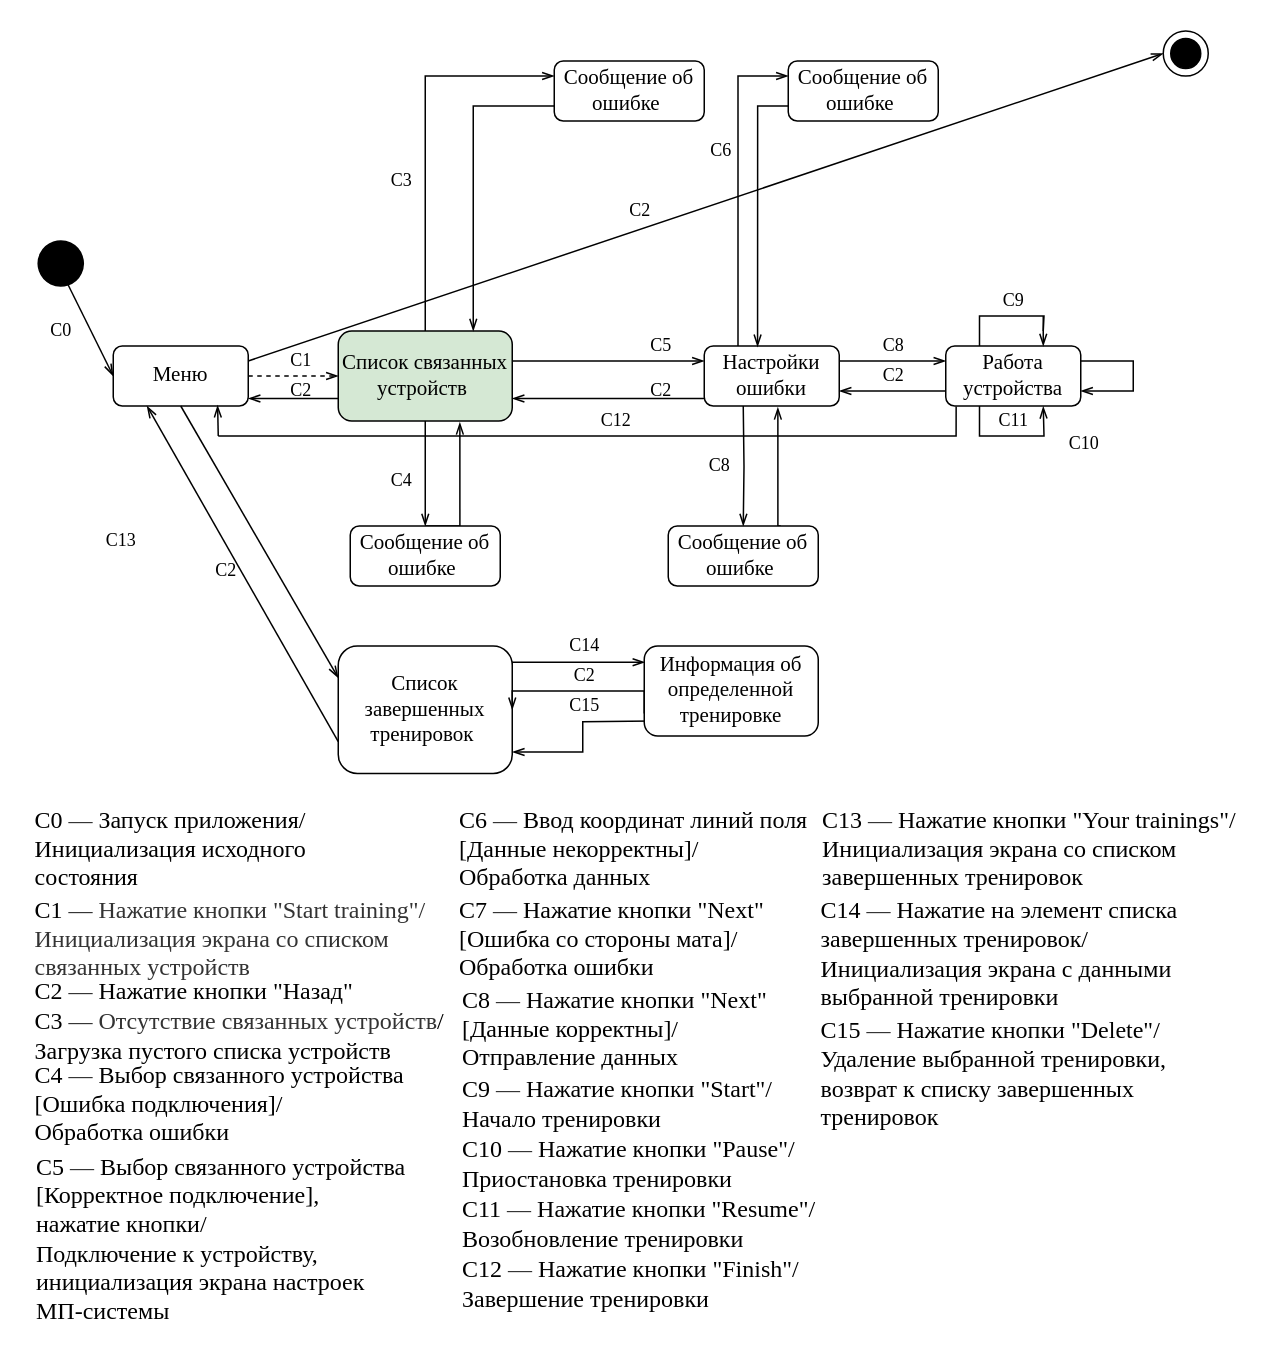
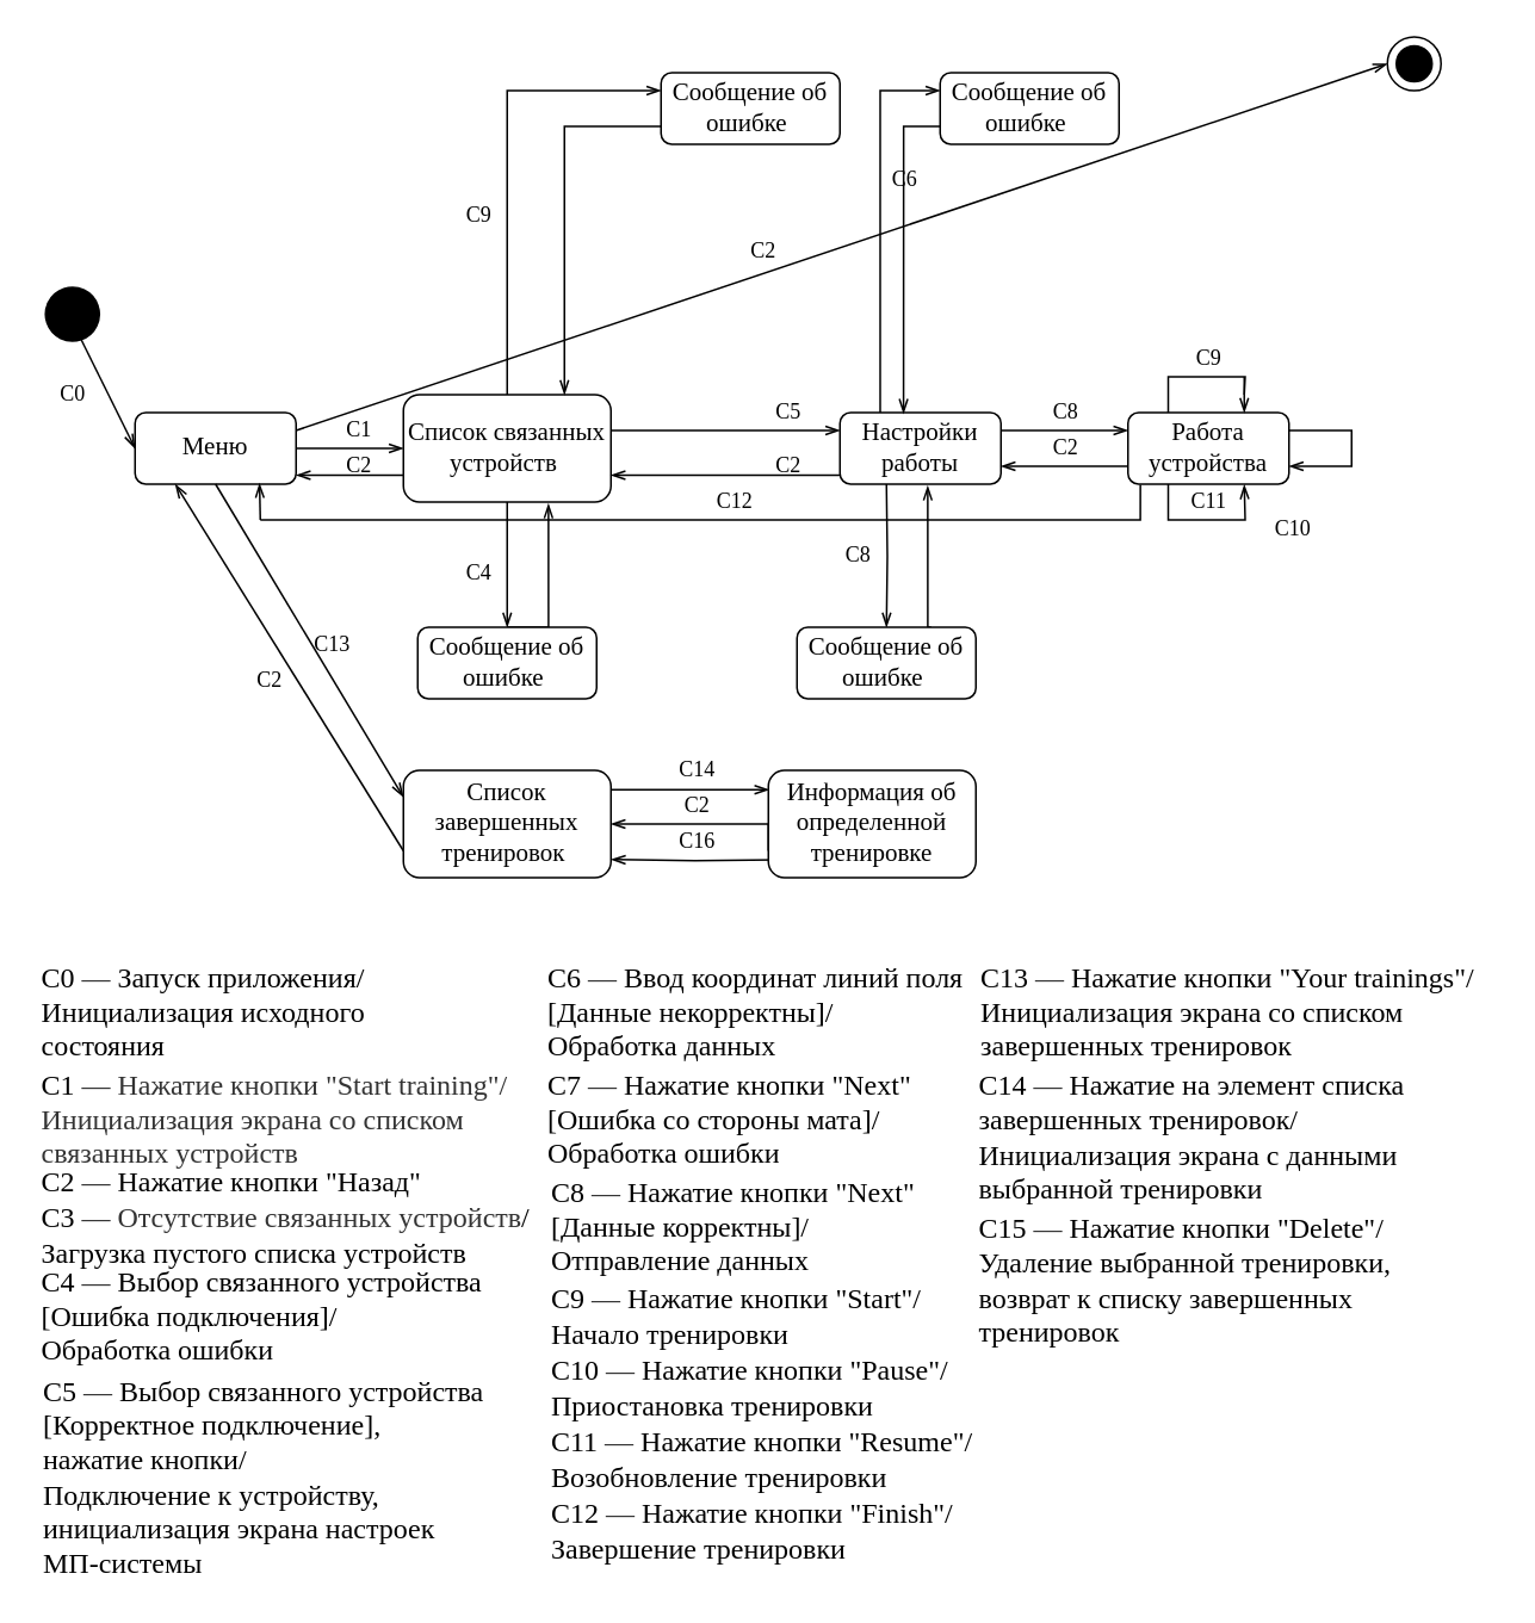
- <mxCell id="35" value="C6" style="text;html=1;align=center;verticalAlign=middle;resizable=0;points=[];autosize=1;fontSize=12;fontFamily=Times New Roman;" parent="1" vertex="1"><mxGeometry x="465" y="90" width="30" height="20" as="geometry" /></mxCell>
+ <mxCell id="35" value="C6" style="text;html=1;align=center;verticalAlign=middle;resizable=0;points=[];autosize=1;fontSize=12;fontFamily=Times New Roman;" parent="1" vertex="1"><mxGeometry x="490" y="90" width="30" height="20" as="geometry" /></mxCell>
- <mxCell id="29" value="С3" style="text;html=1;align=center;verticalAlign=middle;resizable=0;points=[];autosize=1;fontSize=12;fontFamily=Times New Roman;" parent="1" vertex="1"><mxGeometry x="251.5" y="110" width="30" height="20" as="geometry" /></mxCell>
+ <mxCell id="29" value="С9" style="text;html=1;align=center;verticalAlign=middle;resizable=0;points=[];autosize=1;fontSize=12;fontFamily=Times New Roman;" parent="1" vertex="1"><mxGeometry x="251.5" y="110" width="30" height="20" as="geometry" /></mxCell>
- <mxCell id="5" style="edgeStyle=orthogonalEdgeStyle;rounded=0;orthogonalLoop=1;jettySize=auto;html=1;exitX=1;exitY=0.5;exitDx=0;exitDy=0;endArrow=openThin;endFill=0;fontFamily=Times New Roman;fontSize=12;entryX=0;entryY=0.5;entryDx=0;entryDy=0;dashed=1;" parent="1" source="6" target="13" edge="1"><mxGeometry relative="1" as="geometry"><mxPoint x="285" y="260.143" as="targetPoint" /></mxGeometry></mxCell>
+ <mxCell id="5" style="edgeStyle=orthogonalEdgeStyle;rounded=0;orthogonalLoop=1;jettySize=auto;html=1;exitX=1;exitY=0.5;exitDx=0;exitDy=0;endArrow=openThin;endFill=0;fontFamily=Times New Roman;fontSize=12;entryX=0;entryY=0.5;entryDx=0;entryDy=0;" parent="1" source="6" target="13" edge="1"><mxGeometry relative="1" as="geometry"><mxPoint x="285" y="260.143" as="targetPoint" /></mxGeometry></mxCell>
- <mxCell id="13" value="Список связанных устройств&amp;nbsp;" style="rounded=1;whiteSpace=wrap;html=1;fontFamily=Times New Roman;fontSize=14;fillColor=#d5e8d4;" parent="1" vertex="1"><mxGeometry x="225" y="220" width="116" height="60" as="geometry" /></mxCell>
+ <mxCell id="13" value="Список связанных устройств&amp;nbsp;" style="rounded=1;whiteSpace=wrap;html=1;fontFamily=Times New Roman;fontSize=14;" parent="1" vertex="1"><mxGeometry x="225" y="220" width="116" height="60" as="geometry" /></mxCell>
- <mxCell id="18" value="Настройки ошибки" style="rounded=1;whiteSpace=wrap;html=1;fontFamily=Times New Roman;fontSize=14;" parent="1" vertex="1"><mxGeometry x="469" y="230" width="90" height="40" as="geometry" /></mxCell>
+ <mxCell id="18" value="Настройки работы" style="rounded=1;whiteSpace=wrap;html=1;fontFamily=Times New Roman;fontSize=14;" parent="1" vertex="1"><mxGeometry x="469" y="230" width="90" height="40" as="geometry" /></mxCell>
- <mxCell id="70" value="C13" style="text;html=1;align=center;verticalAlign=middle;resizable=0;points=[];autosize=1;fontSize=12;fontFamily=Times New Roman;" parent="1" vertex="1"><mxGeometry x="60" y="350" width="40" height="20" as="geometry" /></mxCell>
+ <mxCell id="70" value="C13" style="text;html=1;align=center;verticalAlign=middle;resizable=0;points=[];autosize=1;fontSize=12;fontFamily=Times New Roman;" parent="1" vertex="1"><mxGeometry x="165" y="350" width="40" height="20" as="geometry" /></mxCell>
- <mxCell id="73" value="C15" style="text;html=1;align=center;verticalAlign=middle;resizable=0;points=[];autosize=1;fontSize=12;fontFamily=Times New Roman;" parent="1" vertex="1"><mxGeometry x="369" y="460" width="40" height="20" as="geometry" /></mxCell>
+ <mxCell id="73" value="C16" style="text;html=1;align=center;verticalAlign=middle;resizable=0;points=[];autosize=1;fontSize=12;fontFamily=Times New Roman;" parent="1" vertex="1"><mxGeometry x="369" y="460" width="40" height="20" as="geometry" /></mxCell>
- <mxCell id="55" value="Список завершенных тренировок&amp;nbsp;" style="rounded=1;whiteSpace=wrap;html=1;fontFamily=Times New Roman;fontSize=14;" parent="1" vertex="1"><mxGeometry x="225" y="430" width="116" height="85" as="geometry" /></mxCell>
+ <mxCell id="55" value="Список завершенных тренировок&amp;nbsp;" style="rounded=1;whiteSpace=wrap;html=1;fontFamily=Times New Roman;fontSize=14;" parent="1" vertex="1"><mxGeometry x="225" y="430" width="116" height="60" as="geometry" /></mxCell>
